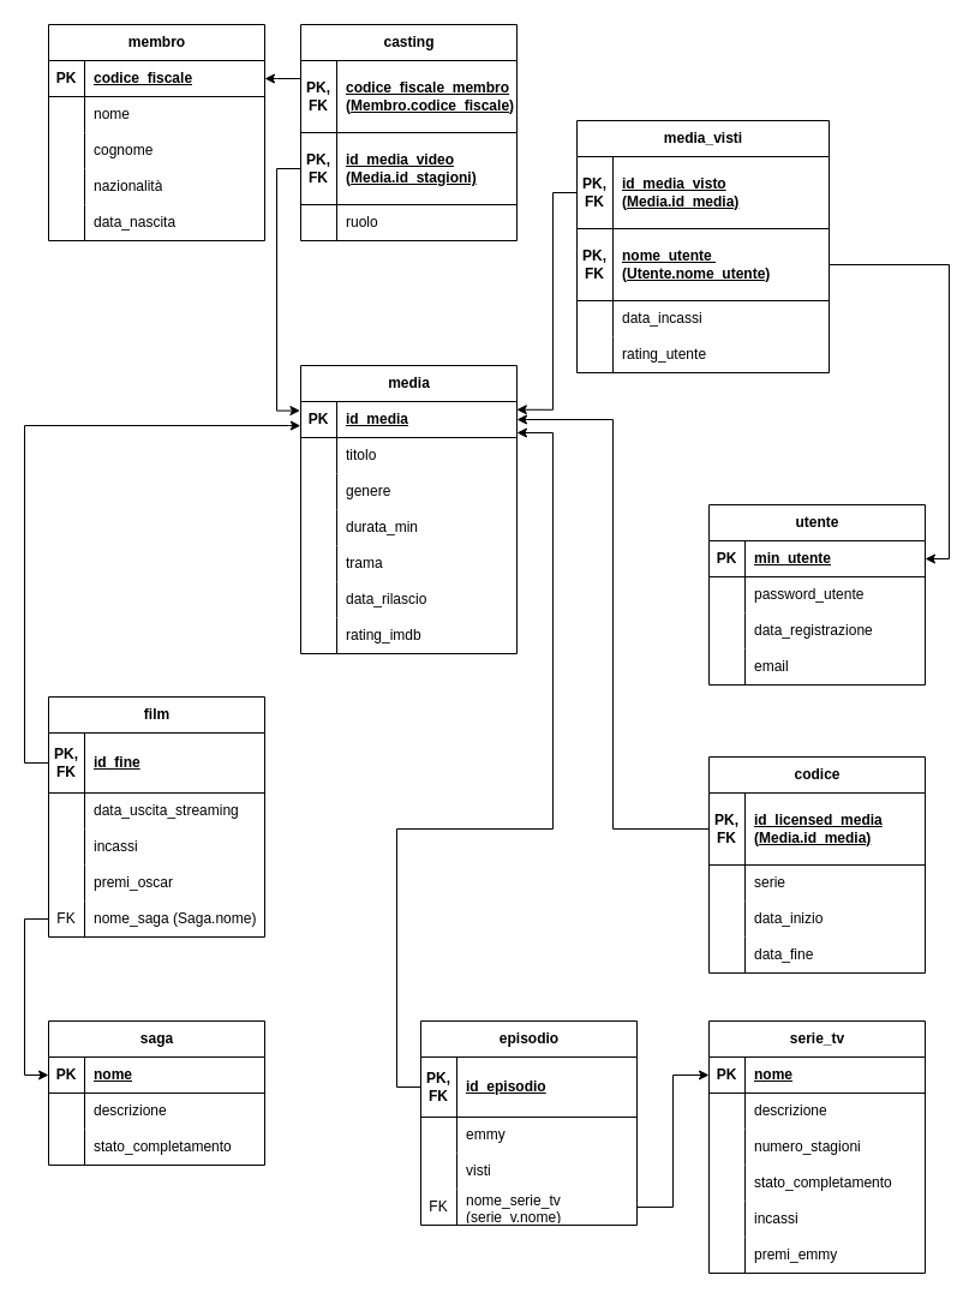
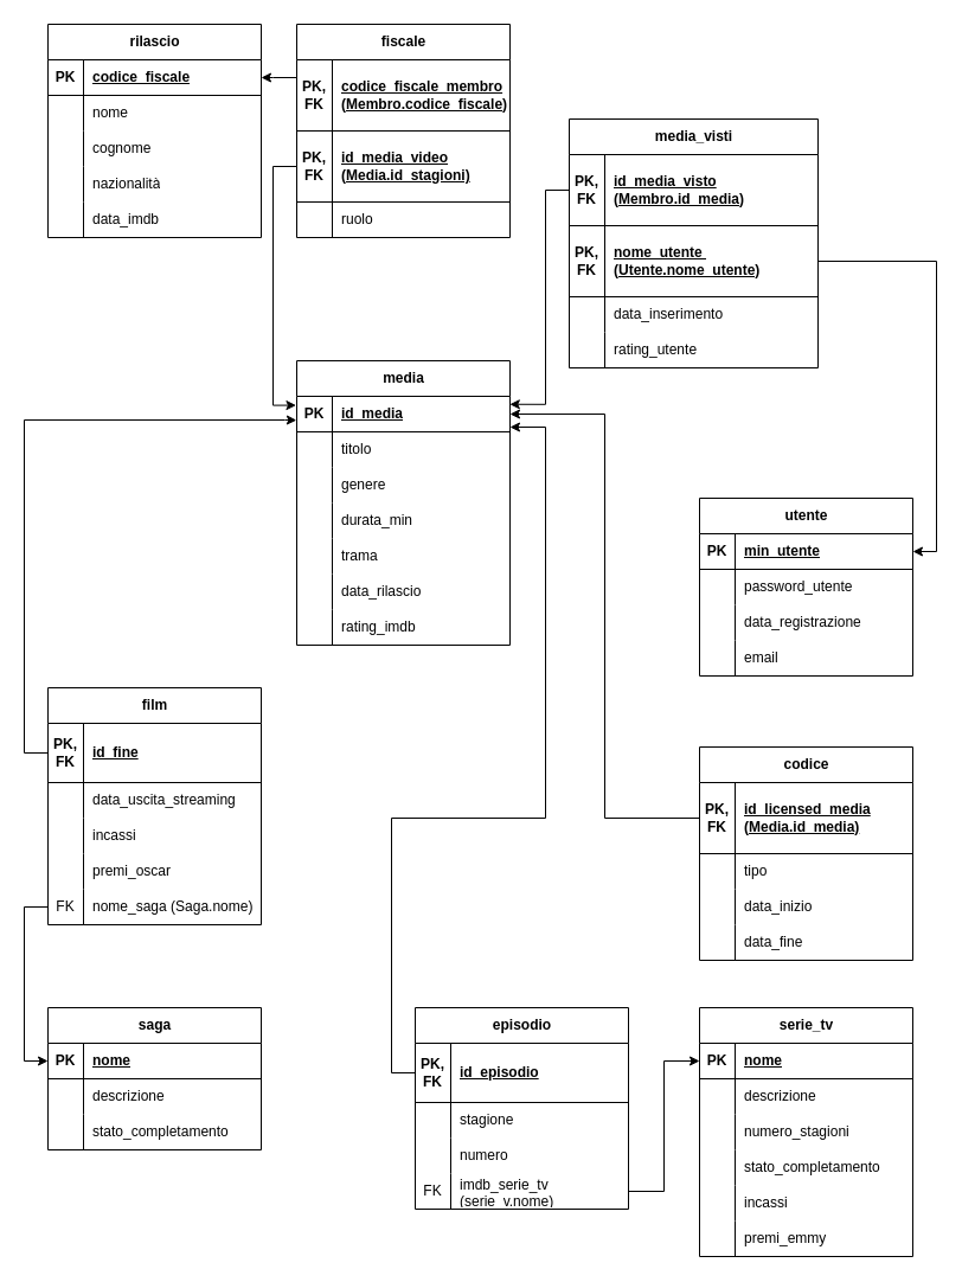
- <mxCell id="60" value="membro" style="shape=table;startSize=30;container=1;collapsible=1;childLayout=tableLayout;fixedRows=1;rowLines=0;fontStyle=1;align=center;resizeLast=1;html=1;" parent="1" vertex="1"><mxGeometry x="40" y="20" width="180" height="180" as="geometry" /></mxCell>
+ <mxCell id="60" value="rilascio" style="shape=table;startSize=30;container=1;collapsible=1;childLayout=tableLayout;fixedRows=1;rowLines=0;fontStyle=1;align=center;resizeLast=1;html=1;" parent="1" vertex="1"><mxGeometry x="40" y="20" width="180" height="180" as="geometry" /></mxCell>
- <mxCell id="76" value="casting" style="shape=table;startSize=30;container=1;collapsible=1;childLayout=tableLayout;fixedRows=1;rowLines=0;fontStyle=1;align=center;resizeLast=1;html=1;" parent="1" vertex="1"><mxGeometry x="250" y="20" width="180" height="180" as="geometry" /></mxCell>
+ <mxCell id="76" value="fiscale" style="shape=table;startSize=30;container=1;collapsible=1;childLayout=tableLayout;fixedRows=1;rowLines=0;fontStyle=1;align=center;resizeLast=1;html=1;" parent="1" vertex="1"><mxGeometry x="250" y="20" width="180" height="180" as="geometry" /></mxCell>
- <mxCell id="137" value="id_media_visto (Media.id_media)" style="shape=partialRectangle;connectable=0;fillColor=none;top=0;left=0;bottom=0;right=0;align=left;spacingLeft=6;fontStyle=5;overflow=hidden;whiteSpace=wrap;html=1;" parent="135" vertex="1"><mxGeometry x="30" width="180" height="60" as="geometry"><mxRectangle width="180" height="60" as="alternateBounds" /></mxGeometry></mxCell>
+ <mxCell id="137" value="id_media_visto (Membro.id_media)" style="shape=partialRectangle;connectable=0;fillColor=none;top=0;left=0;bottom=0;right=0;align=left;spacingLeft=6;fontStyle=5;overflow=hidden;whiteSpace=wrap;html=1;" parent="135" vertex="1"><mxGeometry x="30" width="180" height="60" as="geometry"><mxRectangle width="180" height="60" as="alternateBounds" /></mxGeometry></mxCell>
- <mxCell id="75" value="data_nascita" style="shape=partialRectangle;connectable=0;fillColor=none;top=0;left=0;bottom=0;right=0;align=left;spacingLeft=6;overflow=hidden;whiteSpace=wrap;html=1;" parent="73" vertex="1"><mxGeometry x="30" width="150" height="30" as="geometry"><mxRectangle width="150" height="30" as="alternateBounds" /></mxGeometry></mxCell>
+ <mxCell id="75" value="data_imdb" style="shape=partialRectangle;connectable=0;fillColor=none;top=0;left=0;bottom=0;right=0;align=left;spacingLeft=6;overflow=hidden;whiteSpace=wrap;html=1;" parent="73" vertex="1"><mxGeometry x="30" width="150" height="30" as="geometry"><mxRectangle width="150" height="30" as="alternateBounds" /></mxGeometry></mxCell>
- <mxCell id="143" value="data_incassi" style="shape=partialRectangle;connectable=0;fillColor=none;top=0;left=0;bottom=0;right=0;align=left;spacingLeft=6;overflow=hidden;whiteSpace=wrap;html=1;" parent="141" vertex="1"><mxGeometry x="30" width="180" height="30" as="geometry"><mxRectangle width="180" height="30" as="alternateBounds" /></mxGeometry></mxCell>
+ <mxCell id="143" value="data_inserimento" style="shape=partialRectangle;connectable=0;fillColor=none;top=0;left=0;bottom=0;right=0;align=left;spacingLeft=6;overflow=hidden;whiteSpace=wrap;html=1;" parent="141" vertex="1"><mxGeometry x="30" width="180" height="30" as="geometry"><mxRectangle width="180" height="30" as="alternateBounds" /></mxGeometry></mxCell>
- <mxCell id="92" value="serie" style="shape=partialRectangle;connectable=0;fillColor=none;top=0;left=0;bottom=0;right=0;align=left;spacingLeft=6;overflow=hidden;whiteSpace=wrap;html=1;" parent="90" vertex="1"><mxGeometry x="30" width="150" height="30" as="geometry"><mxRectangle width="150" height="30" as="alternateBounds" /></mxGeometry></mxCell>
+ <mxCell id="92" value="tipo" style="shape=partialRectangle;connectable=0;fillColor=none;top=0;left=0;bottom=0;right=0;align=left;spacingLeft=6;overflow=hidden;whiteSpace=wrap;html=1;" parent="90" vertex="1"><mxGeometry x="30" width="150" height="30" as="geometry"><mxRectangle width="150" height="30" as="alternateBounds" /></mxGeometry></mxCell>
- <mxCell id="53" value="emmy" style="shape=partialRectangle;connectable=0;fillColor=none;top=0;left=0;bottom=0;right=0;align=left;spacingLeft=6;overflow=hidden;whiteSpace=wrap;html=1;" parent="51" vertex="1"><mxGeometry x="30" width="150" height="30" as="geometry"><mxRectangle width="150" height="30" as="alternateBounds" /></mxGeometry></mxCell>
+ <mxCell id="53" value="stagione" style="shape=partialRectangle;connectable=0;fillColor=none;top=0;left=0;bottom=0;right=0;align=left;spacingLeft=6;overflow=hidden;whiteSpace=wrap;html=1;" parent="51" vertex="1"><mxGeometry x="30" width="150" height="30" as="geometry"><mxRectangle width="150" height="30" as="alternateBounds" /></mxGeometry></mxCell>
- <mxCell id="56" value="visti" style="shape=partialRectangle;connectable=0;fillColor=none;top=0;left=0;bottom=0;right=0;align=left;spacingLeft=6;overflow=hidden;whiteSpace=wrap;html=1;" parent="54" vertex="1"><mxGeometry x="30" width="150" height="30" as="geometry"><mxRectangle width="150" height="30" as="alternateBounds" /></mxGeometry></mxCell>
+ <mxCell id="56" value="numero" style="shape=partialRectangle;connectable=0;fillColor=none;top=0;left=0;bottom=0;right=0;align=left;spacingLeft=6;overflow=hidden;whiteSpace=wrap;html=1;" parent="54" vertex="1"><mxGeometry x="30" width="150" height="30" as="geometry"><mxRectangle width="150" height="30" as="alternateBounds" /></mxGeometry></mxCell>
- <mxCell id="59" value="nome_serie_tv (serie_v.nome)" style="shape=partialRectangle;connectable=0;fillColor=none;top=0;left=0;bottom=0;right=0;align=left;spacingLeft=6;overflow=hidden;whiteSpace=wrap;html=1;" parent="57" vertex="1"><mxGeometry x="30" width="150" height="30" as="geometry"><mxRectangle width="150" height="30" as="alternateBounds" /></mxGeometry></mxCell>
+ <mxCell id="59" value="imdb_serie_tv (serie_v.nome)" style="shape=partialRectangle;connectable=0;fillColor=none;top=0;left=0;bottom=0;right=0;align=left;spacingLeft=6;overflow=hidden;whiteSpace=wrap;html=1;" parent="57" vertex="1"><mxGeometry x="30" width="150" height="30" as="geometry"><mxRectangle width="150" height="30" as="alternateBounds" /></mxGeometry></mxCell>
